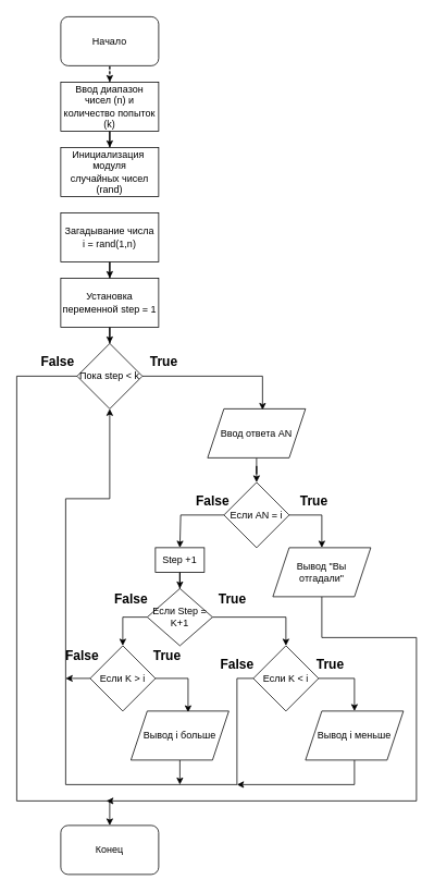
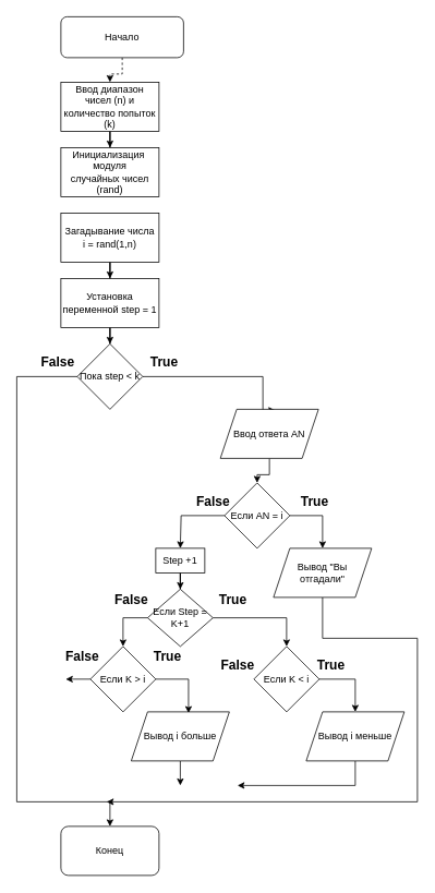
- <mxCell id="3" value="Начало" style="rounded=1;whiteSpace=wrap;html=1;" vertex="1" parent="1"><mxGeometry x="74" y="20" width="120" height="60" as="geometry" /></mxCell>
+ <mxCell id="3" value="Начало" style="rounded=1;whiteSpace=wrap;html=1;" vertex="1" parent="1"><mxGeometry x="74" y="20" width="150" height="50" as="geometry" /></mxCell>
- <mxCell id="13" value="Ввод ответа AN" style="shape=parallelogram;perimeter=parallelogramPerimeter;whiteSpace=wrap;html=1;fixedSize=1;" vertex="1" parent="1"><mxGeometry x="254" y="500" width="120" height="60" as="geometry" /></mxCell>
+ <mxCell id="13" value="Ввод ответа AN" style="shape=parallelogram;perimeter=parallelogramPerimeter;whiteSpace=wrap;html=1;fixedSize=1;" vertex="1" parent="1"><mxGeometry x="269" y="500" width="120" height="60" as="geometry" /></mxCell>
- <mxCell id="30" style="edgeStyle=orthogonalEdgeStyle;rounded=0;orthogonalLoop=1;jettySize=auto;html=1;entryX=0.5;entryY=1;entryDx=0;entryDy=0;" edge="1" parent="1" source="31" target="11"><mxGeometry relative="1" as="geometry"><Array as="points"><mxPoint x="290" y="830" /><mxPoint x="290" y="960" /><mxPoint x="80" y="960" /><mxPoint x="80" y="610" /><mxPoint x="134" y="610" /></Array></mxGeometry></mxCell>
